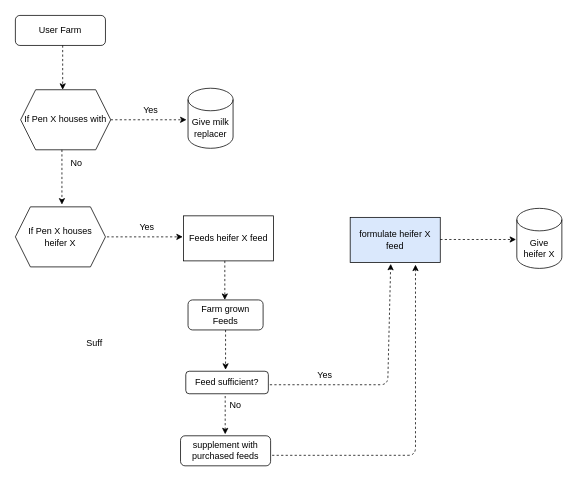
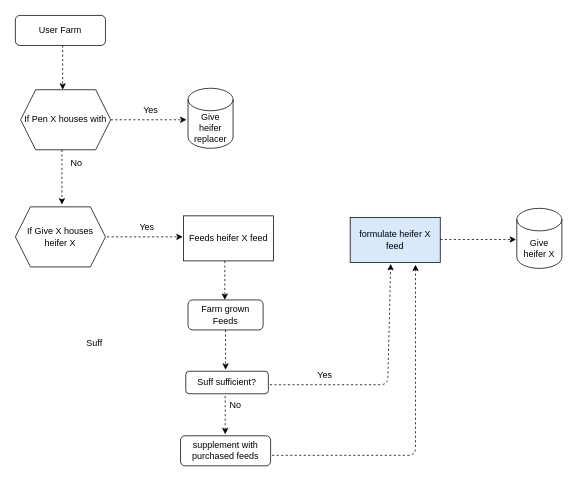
- <mxCell id="7" value="Give milk replacer" style="shape=cylinder3;whiteSpace=wrap;html=1;boundedLbl=1;backgroundOutline=1;size=15;" vertex="1" parent="1"><mxGeometry x="250" y="117" width="60" height="80" as="geometry" /></mxCell>
+ <mxCell id="7" value="Give heifer replacer" style="shape=cylinder3;whiteSpace=wrap;html=1;boundedLbl=1;backgroundOutline=1;size=15;" vertex="1" parent="1"><mxGeometry x="250" y="117" width="60" height="80" as="geometry" /></mxCell>
- <mxCell id="10" value="If Pen X houses heifer X" style="shape=hexagon;perimeter=hexagonPerimeter2;whiteSpace=wrap;html=1;fixedSize=1;" vertex="1" parent="1"><mxGeometry x="20" y="275" width="120" height="80" as="geometry" /></mxCell>
+ <mxCell id="10" value="If Give X houses heifer X" style="shape=hexagon;perimeter=hexagonPerimeter2;whiteSpace=wrap;html=1;fixedSize=1;" vertex="1" parent="1"><mxGeometry x="20" y="275" width="120" height="80" as="geometry" /></mxCell>
- <mxCell id="24" value="Feed sufficient?" style="rounded=1;whiteSpace=wrap;html=1;" vertex="1" parent="1"><mxGeometry x="247" y="494" width="110" height="30" as="geometry" /></mxCell>
+ <mxCell id="24" value="Suff sufficient?" style="rounded=1;whiteSpace=wrap;html=1;" vertex="1" parent="1"><mxGeometry x="247" y="494" width="110" height="30" as="geometry" /></mxCell>
